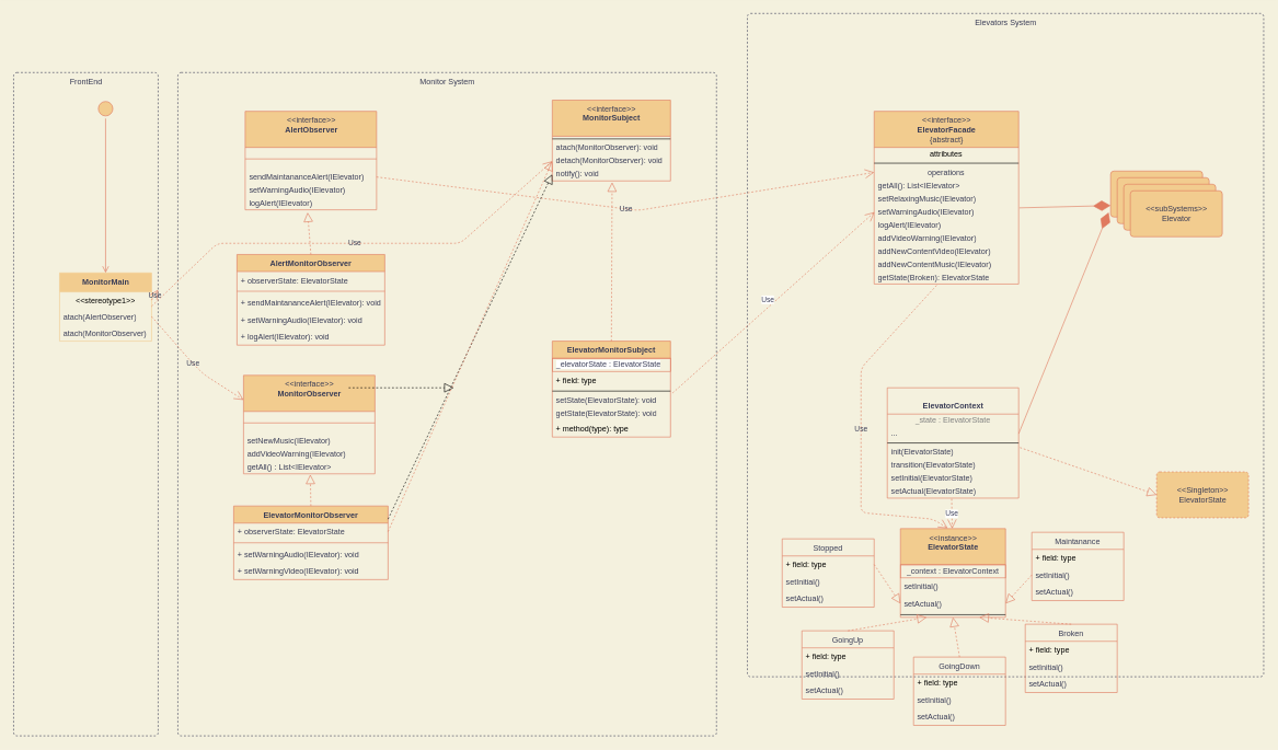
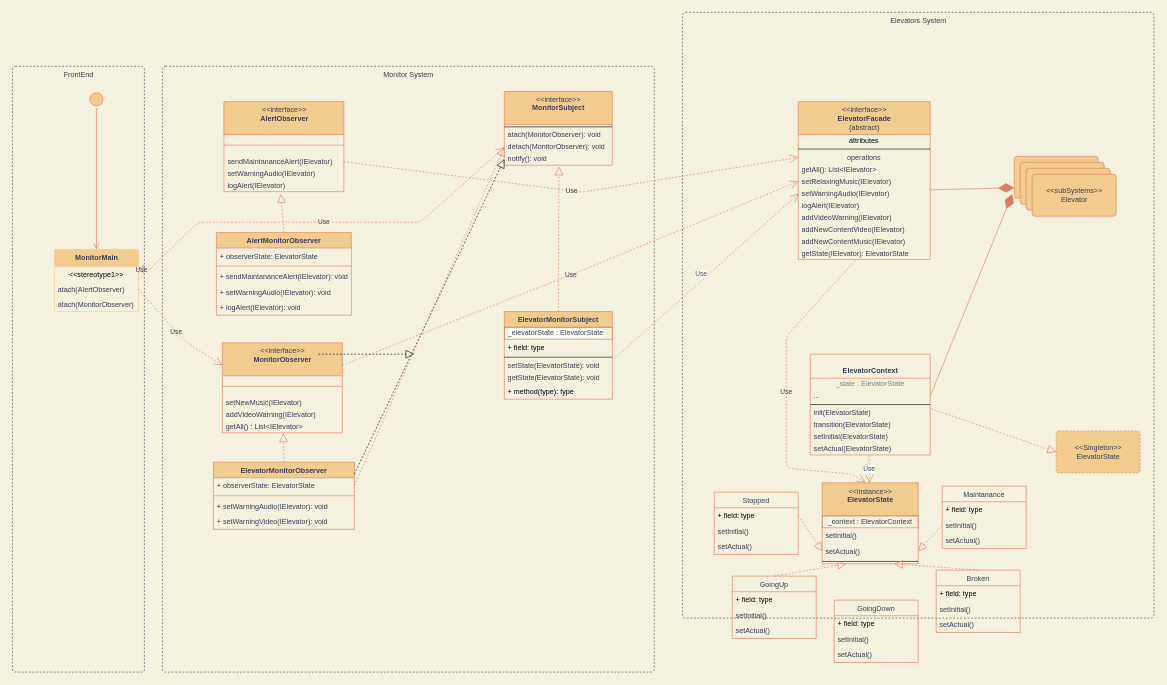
- <mxCell id="89" value="getState(Broken): ElevatorState" style="text;html=1;strokeColor=none;fillColor=none;align=left;verticalAlign=middle;spacingLeft=4;spacingRight=4;overflow=hidden;rotatable=0;points=[[0,0.5],[1,0.5]];portConstraint=eastwest;fontColor=#393C56;" parent="78" vertex="1"><mxGeometry y="243" width="220" height="20" as="geometry" /></mxCell>
+ <mxCell id="89" value="getState(IElevator): ElevatorState" style="text;html=1;strokeColor=none;fillColor=none;align=left;verticalAlign=middle;spacingLeft=4;spacingRight=4;overflow=hidden;rotatable=0;points=[[0,0.5],[1,0.5]];portConstraint=eastwest;fontColor=#393C56;" parent="78" vertex="1"><mxGeometry y="243" width="220" height="20" as="geometry" /></mxCell>
+ <mxCell id="113" value="Use" style="endArrow=open;endSize=12;dashed=1;html=1;labelBackgroundColor=none;strokeColor=#E07A5F;fontColor=#393C56;entryX=0;entryY=0.5;entryDx=0;entryDy=0;exitX=1;exitY=0.25;exitDx=0;exitDy=0;" parent="1" source="100" target="83" edge="1"><mxGeometry width="160" relative="1" as="geometry"><mxPoint x="585" y="394" as="sourcePoint" /><mxPoint x="1342.5" y="387" as="targetPoint" /><Array as="points"><mxPoint x="982.5" y="445" /></Array></mxGeometry></mxCell>
- <mxCell id="61" value="" style="endArrow=block;dashed=1;endFill=0;endSize=12;html=1;strokeColor=#E07A5F;fillColor=#F2CC8F;fontColor=#393C56;exitX=0.5;exitY=0;exitDx=0;exitDy=0;entryX=0.5;entryY=1;entryDx=0;entryDy=0;" parent="1" source="30" target="34" edge="1"><mxGeometry width="160" relative="1" as="geometry"><mxPoint x="1230" y="1000" as="sourcePoint" /><mxPoint x="1440" y="870" as="targetPoint" /></mxGeometry></mxCell>
